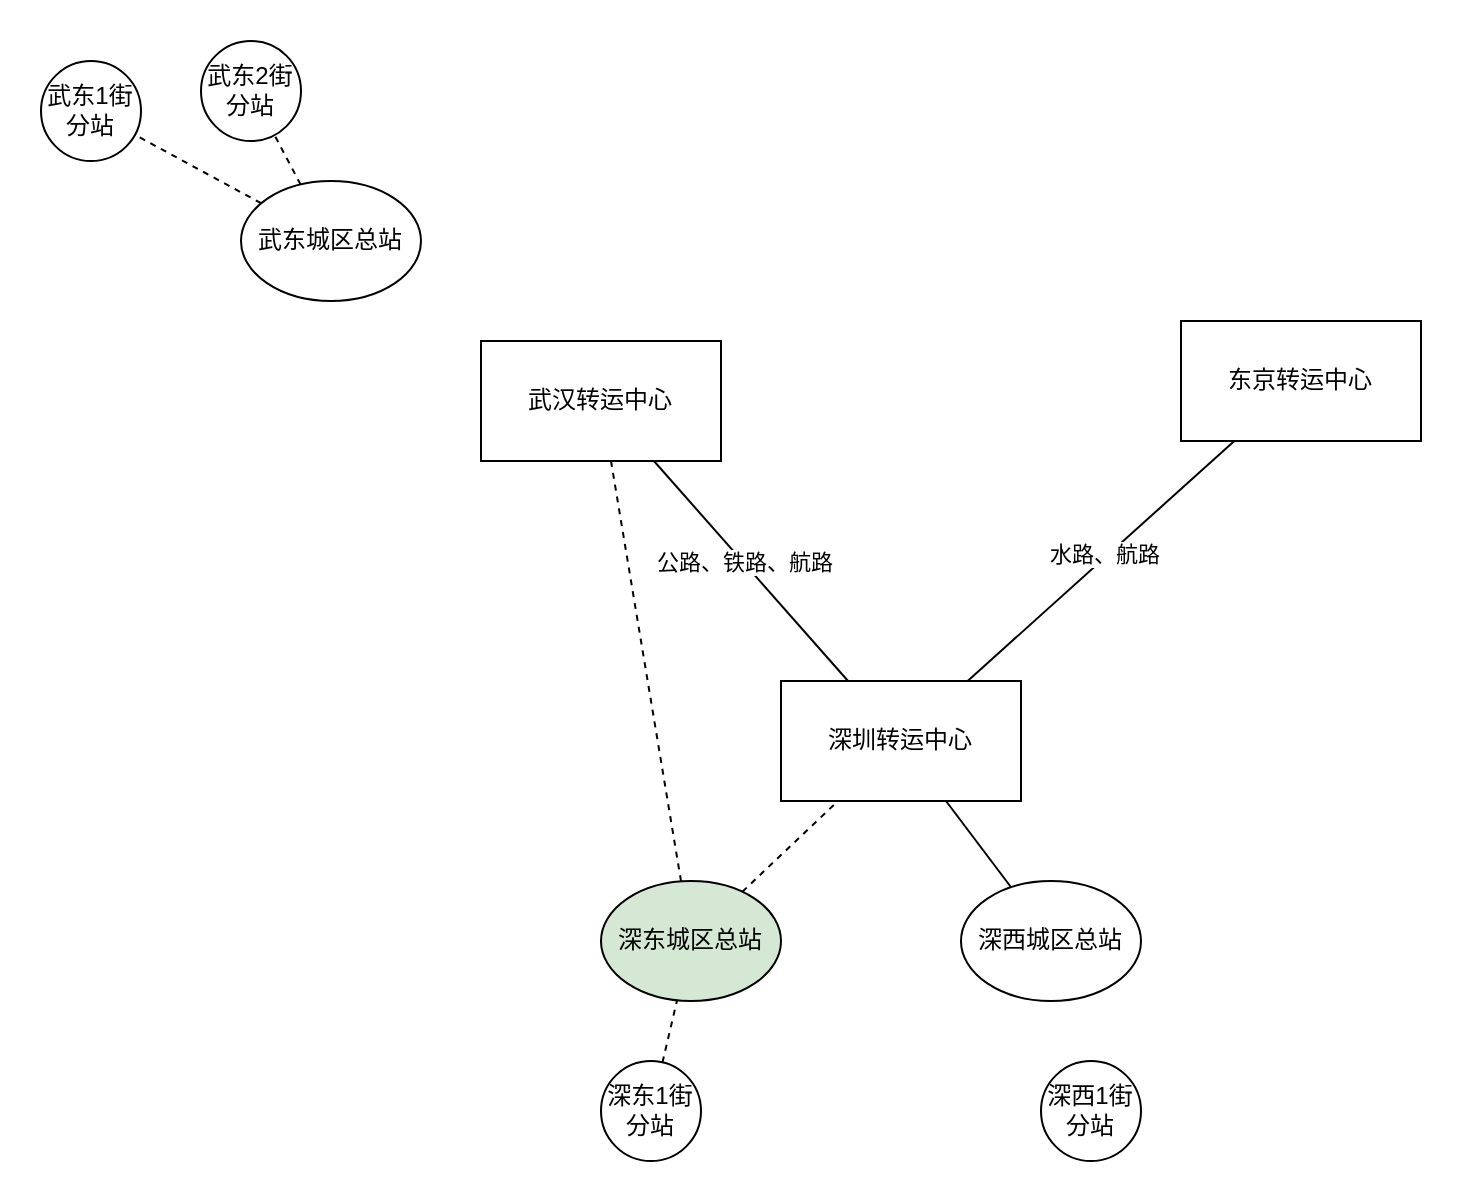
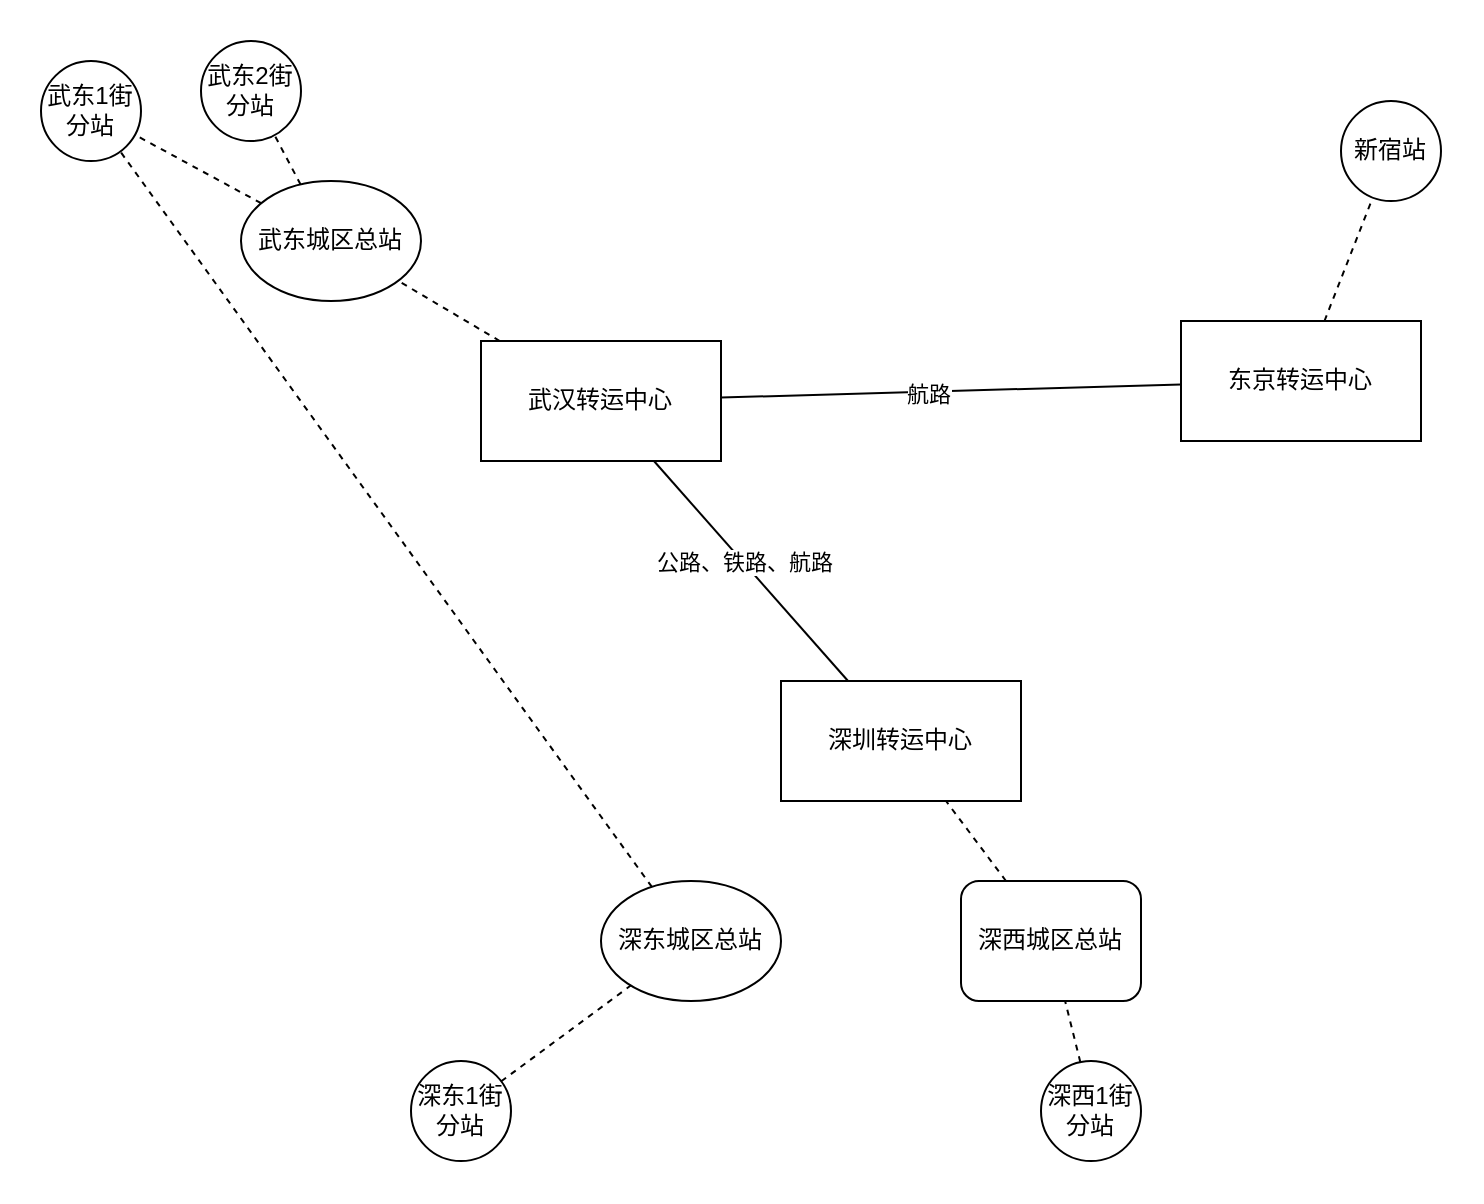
+ <mxCell id="25" value="新宿站" style="ellipse;whiteSpace=wrap;html=1;aspect=fixed;" vertex="1" parent="1"><mxGeometry x="670" y="50" width="50" height="50" as="geometry" /></mxCell>
+ <mxCell id="26" value="" style="endArrow=none;dashed=1;html=1;" edge="1" parent="1" source="4" target="25"><mxGeometry width="50" height="50" relative="1" as="geometry"><mxPoint x="470" y="140" as="sourcePoint" /><mxPoint x="520" y="90" as="targetPoint" /></mxGeometry></mxCell>
+ <mxCell id="13" value="" style="endArrow=none;html=1;" edge="1" parent="1" source="2" target="4"><mxGeometry width="50" height="50" relative="1" as="geometry"><mxPoint x="260" y="400" as="sourcePoint" /><mxPoint x="310" y="350" as="targetPoint" /></mxGeometry></mxCell>
+ <mxCell id="14" value="航路" style="edgeLabel;html=1;align=center;verticalAlign=middle;resizable=0;points=[];" vertex="1" connectable="0" parent="13"><mxGeometry x="-0.096" y="-1" relative="1" as="geometry"><mxPoint as="offset" /></mxGeometry></mxCell>
- <mxCell id="15" value="" style="endArrow=none;html=1;" edge="1" parent="1" source="3" target="4"><mxGeometry width="50" height="50" relative="1" as="geometry"><mxPoint x="250" y="350" as="sourcePoint" /><mxPoint x="300" y="300" as="targetPoint" /></mxGeometry></mxCell>
- <mxCell id="16" value="水路、航路" style="edgeLabel;html=1;align=center;verticalAlign=middle;resizable=0;points=[];" vertex="1" connectable="0" parent="15"><mxGeometry x="0.031" y="2" relative="1" as="geometry"><mxPoint x="1" as="offset" /></mxGeometry></mxCell>
- <mxCell id="10" value="" style="endArrow=none;dashed=1;html=1;" edge="1" parent="1" source="2" target="17"><mxGeometry width="50" height="50" relative="1" as="geometry"><mxPoint x="120" y="270" as="sourcePoint" /><mxPoint x="170" y="220" as="targetPoint" /></mxGeometry></mxCell>
+ <mxCell id="10" value="" style="endArrow=none;dashed=1;html=1;" edge="1" parent="1" source="2" target="5"><mxGeometry width="50" height="50" relative="1" as="geometry"><mxPoint x="120" y="270" as="sourcePoint" /><mxPoint x="170" y="220" as="targetPoint" /></mxGeometry></mxCell>
- <mxCell id="19" value="" style="endArrow=none;dashed=0;html=1;" edge="1" parent="1" source="18" target="3"><mxGeometry width="50" height="50" relative="1" as="geometry"><mxPoint x="150" y="440" as="sourcePoint" /><mxPoint x="200" y="390" as="targetPoint" /></mxGeometry></mxCell>
+ <mxCell id="19" value="" style="endArrow=none;dashed=1;html=1;" edge="1" parent="1" source="18" target="3"><mxGeometry width="50" height="50" relative="1" as="geometry"><mxPoint x="150" y="440" as="sourcePoint" /><mxPoint x="200" y="390" as="targetPoint" /></mxGeometry></mxCell>
- <mxCell id="20" value="" style="endArrow=none;dashed=1;html=1;" edge="1" parent="1" source="17" target="3"><mxGeometry width="50" height="50" relative="1" as="geometry"><mxPoint x="140" y="550" as="sourcePoint" /><mxPoint x="190" y="500" as="targetPoint" /></mxGeometry></mxCell>
+ <mxCell id="20" value="" style="endArrow=none;dashed=1;html=1;" edge="1" parent="1" source="17" target="6"><mxGeometry width="50" height="50" relative="1" as="geometry"><mxPoint x="140" y="550" as="sourcePoint" /><mxPoint x="190" y="500" as="targetPoint" /></mxGeometry></mxCell>
- <mxCell id="17" value="深东城区总站" style="ellipse;whiteSpace=wrap;html=1;fillColor=#d5e8d4;" vertex="1" parent="1"><mxGeometry x="300" y="440" width="90" height="60" as="geometry" /></mxCell>
+ <mxCell id="17" value="深东城区总站" style="ellipse;whiteSpace=wrap;html=1;" vertex="1" parent="1"><mxGeometry x="300" y="440" width="90" height="60" as="geometry" /></mxCell>
- <mxCell id="18" value="深西城区总站" style="ellipse;whiteSpace=wrap;html=1;" vertex="1" parent="1"><mxGeometry x="480" y="440" width="90" height="60" as="geometry" /></mxCell>
+ <mxCell id="18" value="深西城区总站" style="whiteSpace=wrap;html=1;rounded=1;" vertex="1" parent="1"><mxGeometry x="480" y="440" width="90" height="60" as="geometry" /></mxCell>
+ <mxCell id="24" value="" style="endArrow=none;dashed=1;html=1;" edge="1" parent="1" source="22" target="18"><mxGeometry width="50" height="50" relative="1" as="geometry"><mxPoint x="440" y="580" as="sourcePoint" /><mxPoint x="490" y="530" as="targetPoint" /></mxGeometry></mxCell>
- <mxCell id="21" value="深东1街&lt;br&gt;分站" style="ellipse;whiteSpace=wrap;html=1;aspect=fixed;" vertex="1" parent="1"><mxGeometry x="300" y="530" width="50" height="50" as="geometry" /></mxCell>
+ <mxCell id="21" value="深东1街&lt;br&gt;分站" style="ellipse;whiteSpace=wrap;html=1;aspect=fixed;" vertex="1" parent="1"><mxGeometry x="205" y="530" width="50" height="50" as="geometry" /></mxCell>
